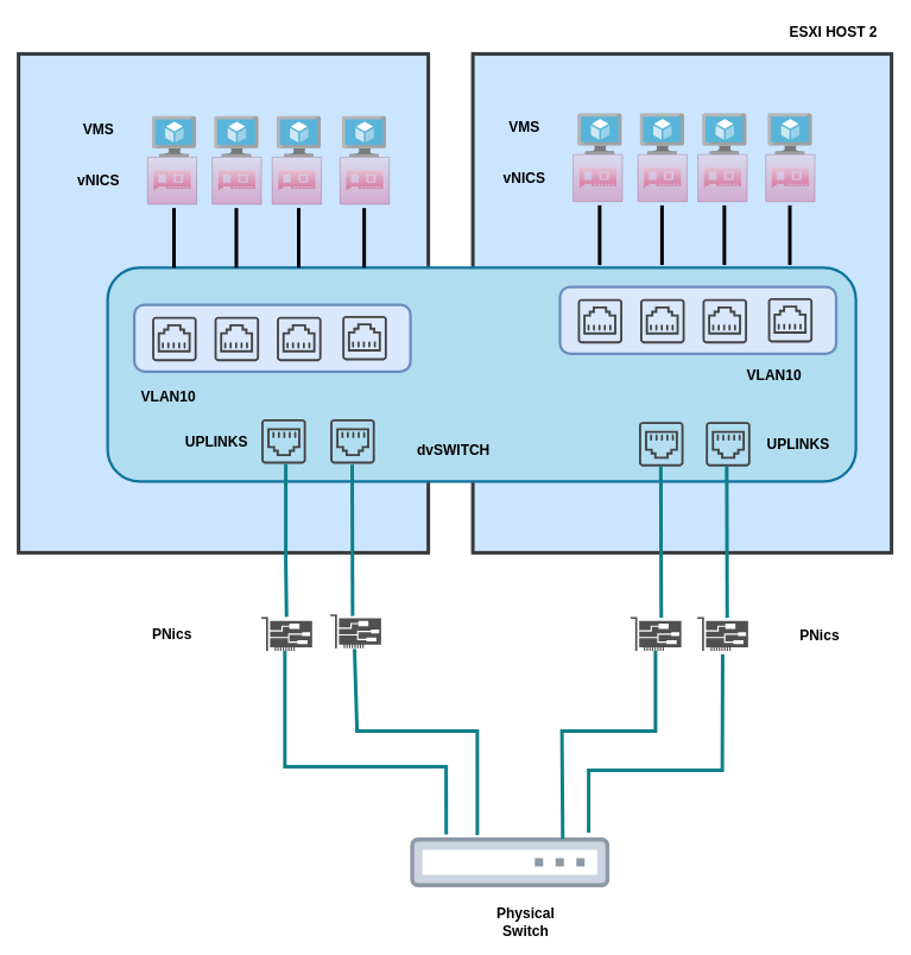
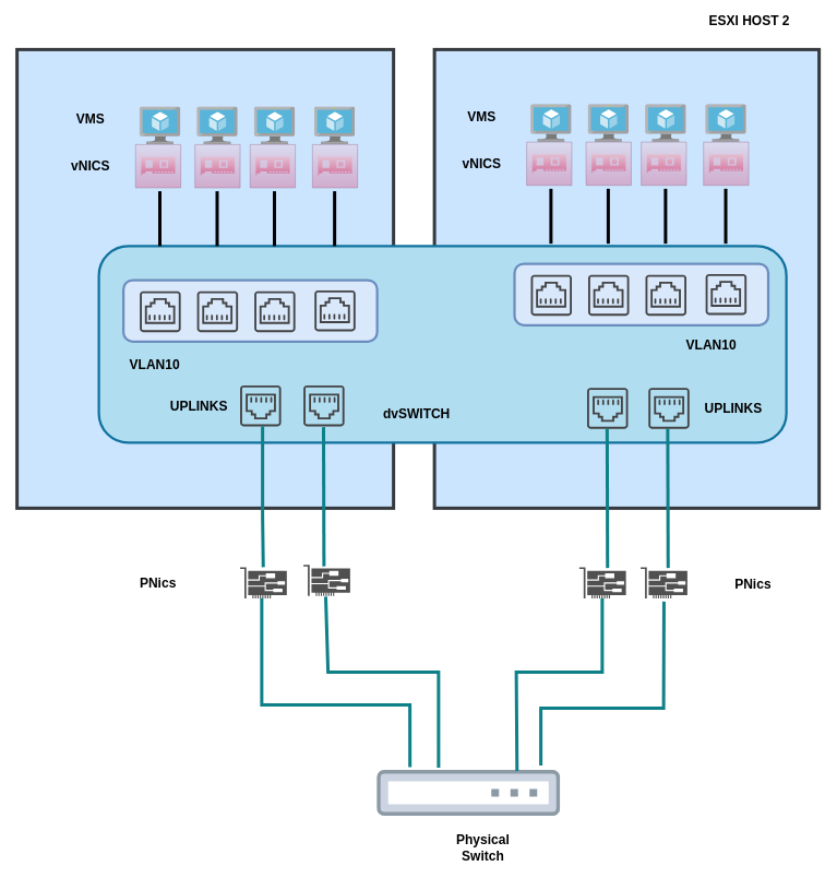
- <mxCell id="68" value="ESXI HOST 2" style="text;html=1;strokeColor=none;fillColor=none;align=center;verticalAlign=middle;whiteSpace=wrap;rounded=0;fontSize=16;fontStyle=1" vertex="1" parent="1"><mxGeometry x="880" y="20" width="110" height="30" as="geometry" /></mxCell>
+ <mxCell id="68" value="ESXI HOST 2" style="text;html=1;strokeColor=none;fillColor=none;align=center;verticalAlign=middle;whiteSpace=wrap;rounded=0;fontSize=16;fontStyle=1" vertex="1" parent="1"><mxGeometry x="860" y="10" width="110" height="30" as="geometry" /></mxCell>
